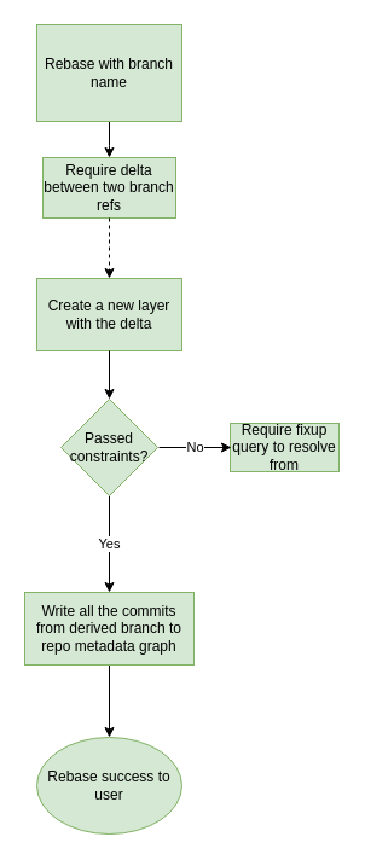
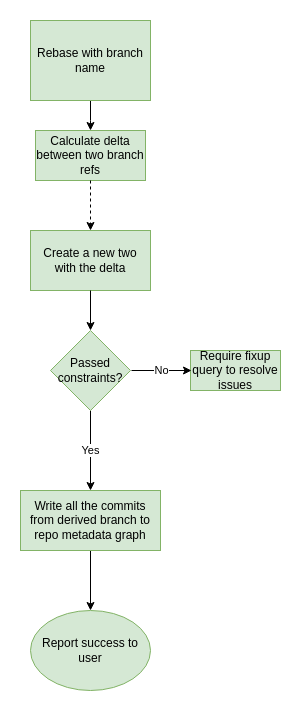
- <mxCell id="4" value="Require delta between two branch refs" style="rounded=0;whiteSpace=wrap;html=1;fillColor=#d5e8d4;strokeColor=#82b366;" parent="1" vertex="1"><mxGeometry x="35" y="130" width="110" height="50" as="geometry" /></mxCell>
+ <mxCell id="4" value="Calculate delta between two branch refs" style="rounded=0;whiteSpace=wrap;html=1;fillColor=#d5e8d4;strokeColor=#82b366;" parent="1" vertex="1"><mxGeometry x="35" y="130" width="110" height="50" as="geometry" /></mxCell>
- <mxCell id="5" value="Create a new layer with the delta" style="rounded=0;whiteSpace=wrap;html=1;fillColor=#d5e8d4;strokeColor=#82b366;" parent="1" vertex="1"><mxGeometry x="30" y="230" width="120" height="60" as="geometry" /></mxCell>
+ <mxCell id="5" value="Create a new two with the delta" style="rounded=0;whiteSpace=wrap;html=1;fillColor=#d5e8d4;strokeColor=#82b366;" parent="1" vertex="1"><mxGeometry x="30" y="230" width="120" height="60" as="geometry" /></mxCell>
- <mxCell id="12" value="Require fixup query to resolve from" style="rounded=0;whiteSpace=wrap;html=1;fillColor=#d5e8d4;strokeColor=#82b366;" parent="1" vertex="1"><mxGeometry x="190" y="350" width="90" height="40" as="geometry" /></mxCell>
+ <mxCell id="12" value="Require fixup query to resolve issues" style="rounded=0;whiteSpace=wrap;html=1;fillColor=#d5e8d4;strokeColor=#82b366;" parent="1" vertex="1"><mxGeometry x="190" y="350" width="90" height="40" as="geometry" /></mxCell>
- <mxCell id="14" value="Rebase success to user" style="ellipse;whiteSpace=wrap;html=1;fillColor=#d5e8d4;strokeColor=#82b366;" parent="1" vertex="1"><mxGeometry x="30" y="610" width="120" height="80" as="geometry" /></mxCell>
+ <mxCell id="14" value="Report success to user" style="ellipse;whiteSpace=wrap;html=1;fillColor=#d5e8d4;strokeColor=#82b366;" parent="1" vertex="1"><mxGeometry x="30" y="610" width="120" height="80" as="geometry" /></mxCell>
